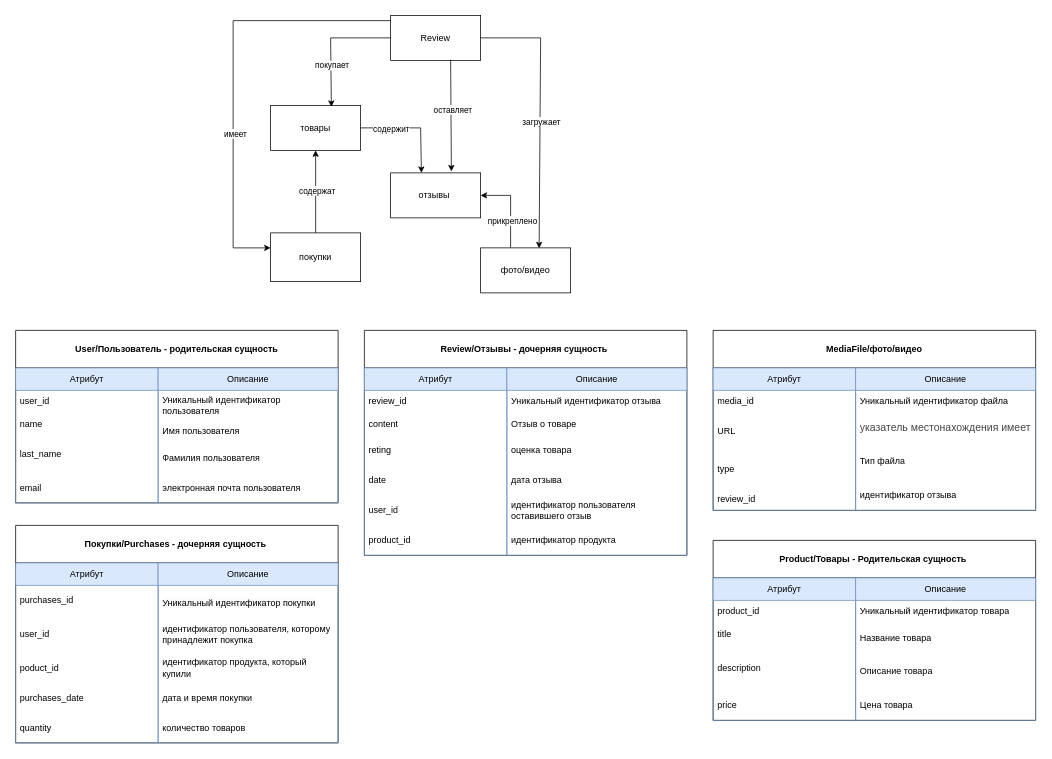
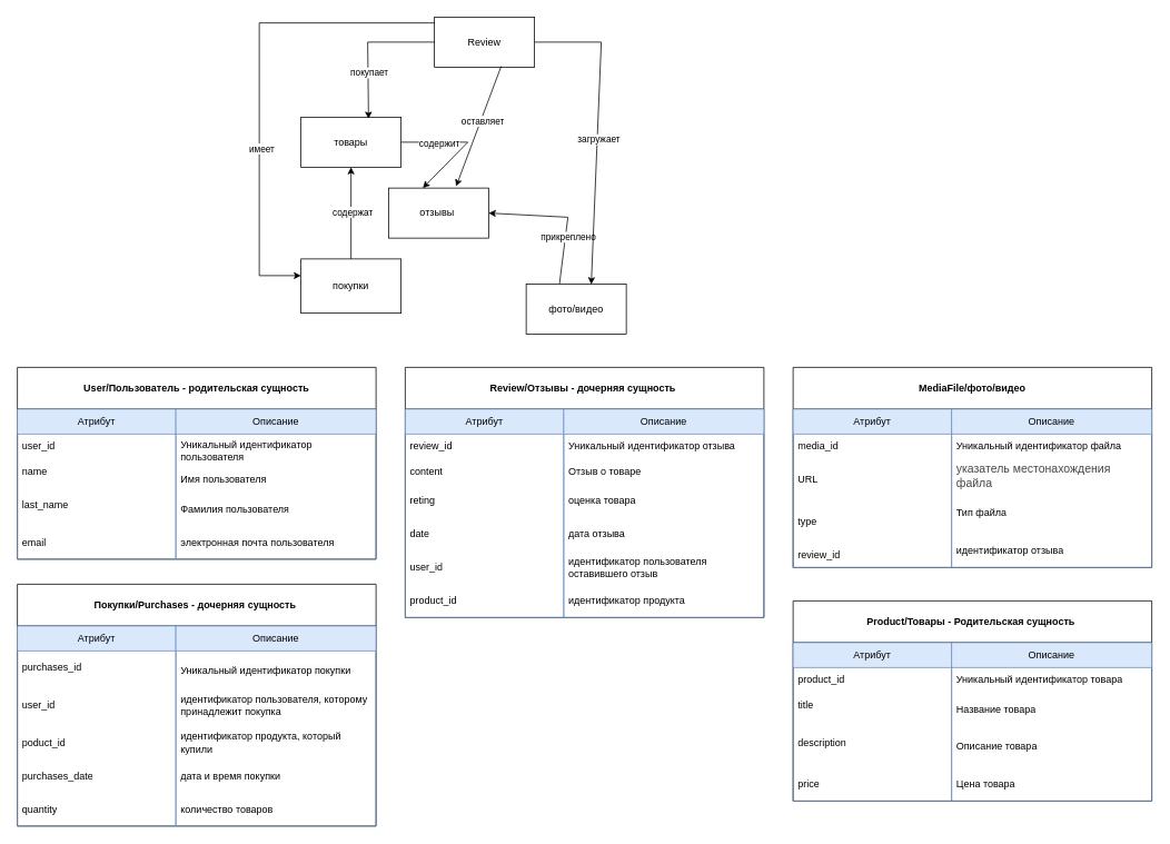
- <mxCell id="4" value="отзывы&amp;nbsp;" style="rounded=0;whiteSpace=wrap;html=1;" vertex="1" parent="1"><mxGeometry x="520" y="230" width="120" height="60" as="geometry" /></mxCell>
+ <mxCell id="4" value="отзывы&amp;nbsp;" style="rounded=0;whiteSpace=wrap;html=1;" vertex="1" parent="1"><mxGeometry x="465" y="225" width="120" height="60" as="geometry" /></mxCell>
- <mxCell id="5" value="фото/видео" style="rounded=0;whiteSpace=wrap;html=1;" vertex="1" parent="1"><mxGeometry x="640" y="330" width="120" height="60" as="geometry" /></mxCell>
+ <mxCell id="5" value="фото/видео" style="rounded=0;whiteSpace=wrap;html=1;" vertex="1" parent="1"><mxGeometry x="630" y="340" width="120" height="60" as="geometry" /></mxCell>
- <mxCell id="51" value="&lt;span style=&quot;color: rgb(71, 71, 71); font-family: Arial, sans-serif; font-size: 14px; background-color: rgb(255, 255, 255);&quot;&gt;указатель местонахождения имеет&lt;/span&gt;" style="text;strokeColor=none;fillColor=none;align=left;verticalAlign=middle;spacingLeft=4;spacingRight=4;overflow=hidden;points=[[0,0.5],[1,0.5]];portConstraint=eastwest;rotatable=0;whiteSpace=wrap;html=1;" vertex="1" parent="49"><mxGeometry y="60" width="240" height="40" as="geometry" /></mxCell>
+ <mxCell id="51" value="&lt;span style=&quot;color: rgb(71, 71, 71); font-family: Arial, sans-serif; font-size: 14px; background-color: rgb(255, 255, 255);&quot;&gt;указатель местонахождения файла&lt;/span&gt;" style="text;strokeColor=none;fillColor=none;align=left;verticalAlign=middle;spacingLeft=4;spacingRight=4;overflow=hidden;points=[[0,0.5],[1,0.5]];portConstraint=eastwest;rotatable=0;whiteSpace=wrap;html=1;" vertex="1" parent="49"><mxGeometry y="60" width="240" height="40" as="geometry" /></mxCell>
